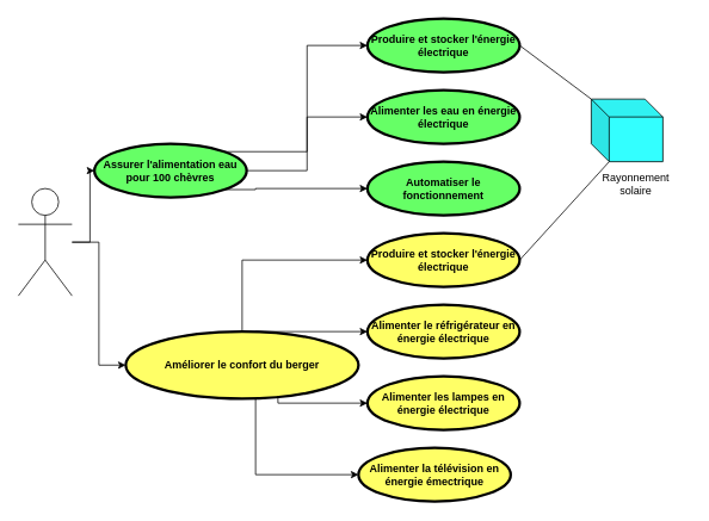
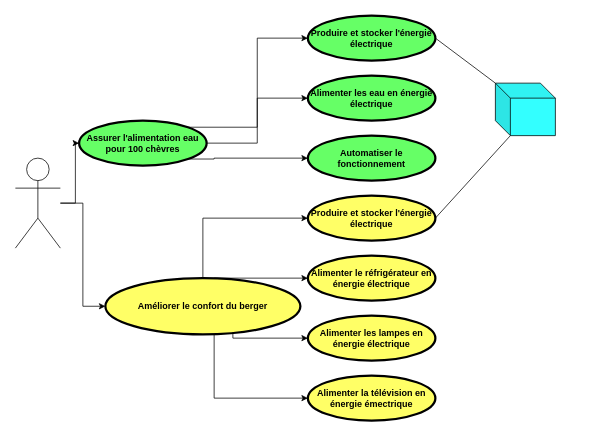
- <mxCell id="24" value="Rayonnement &lt;br&gt;solaire" style="text;html=1;strokeColor=none;fillColor=none;align=center;verticalAlign=middle;whiteSpace=wrap;rounded=0;" vertex="1" parent="1"><mxGeometry x="650" y="180" width="120" height="50" as="geometry" /></mxCell>
- <mxCell id="20" value="Alimenter la télévision en énergie émectrique" style="shape=ellipse;html=1;strokeWidth=3;fontStyle=1;whiteSpace=wrap;align=center;perimeter=ellipsePerimeter;fillColor=#FFFF66;" vertex="1" parent="1"><mxGeometry x="400" y="500" width="170" height="60" as="geometry" /></mxCell>
+ <mxCell id="20" value="Alimenter la télévision en énergie émectrique" style="shape=ellipse;html=1;strokeWidth=3;fontStyle=1;whiteSpace=wrap;align=center;perimeter=ellipsePerimeter;fillColor=#FFFF66;" vertex="1" parent="1"><mxGeometry x="410" y="500" width="170" height="60" as="geometry" /></mxCell>
